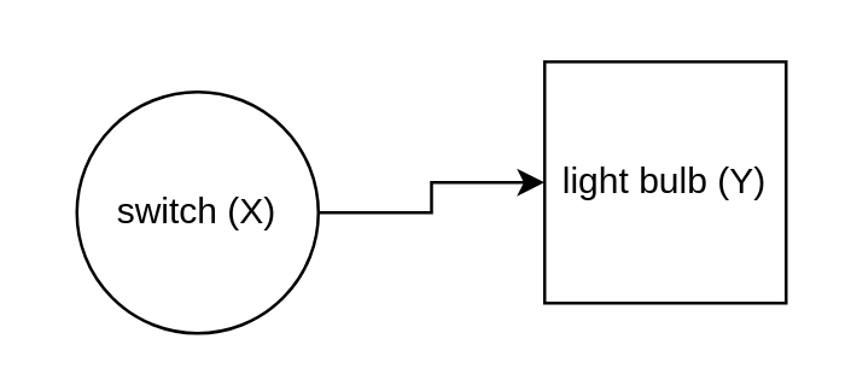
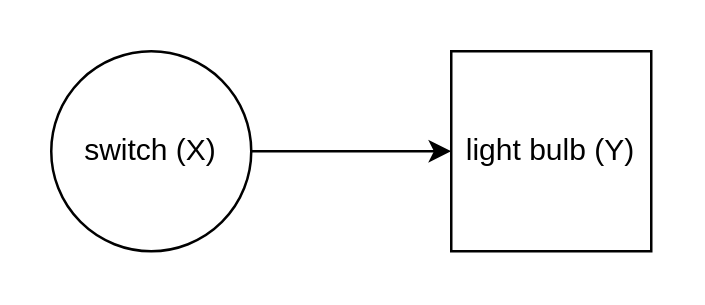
- <mxCell id="3" value="switch (X)" style="ellipse;whiteSpace=wrap;html=1;aspect=fixed;" vertex="1" parent="1"><mxGeometry x="25" y="30" width="80" height="80" as="geometry" /></mxCell>
+ <mxCell id="3" value="switch (X)" style="ellipse;whiteSpace=wrap;html=1;aspect=fixed;" vertex="1" parent="1"><mxGeometry x="20" y="20" width="80" height="80" as="geometry" /></mxCell>
